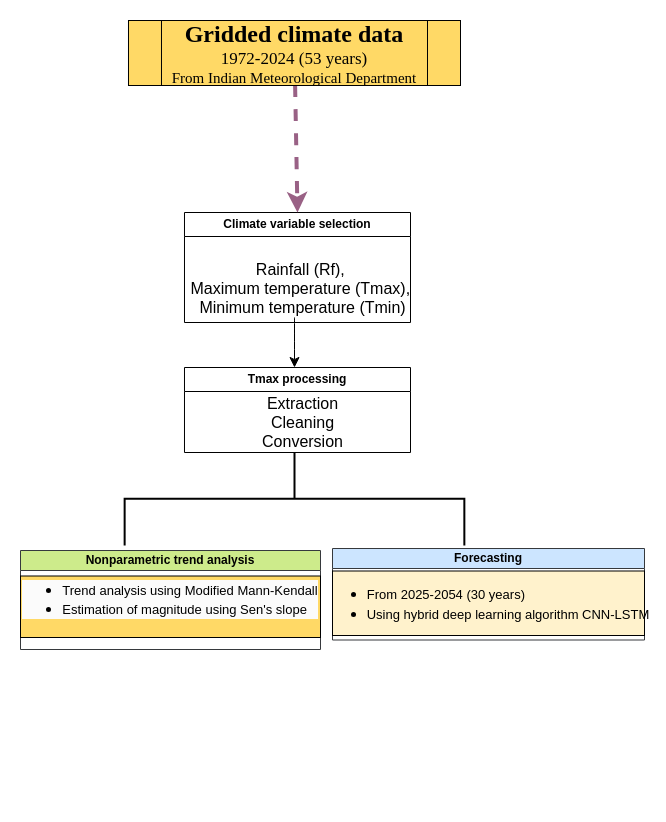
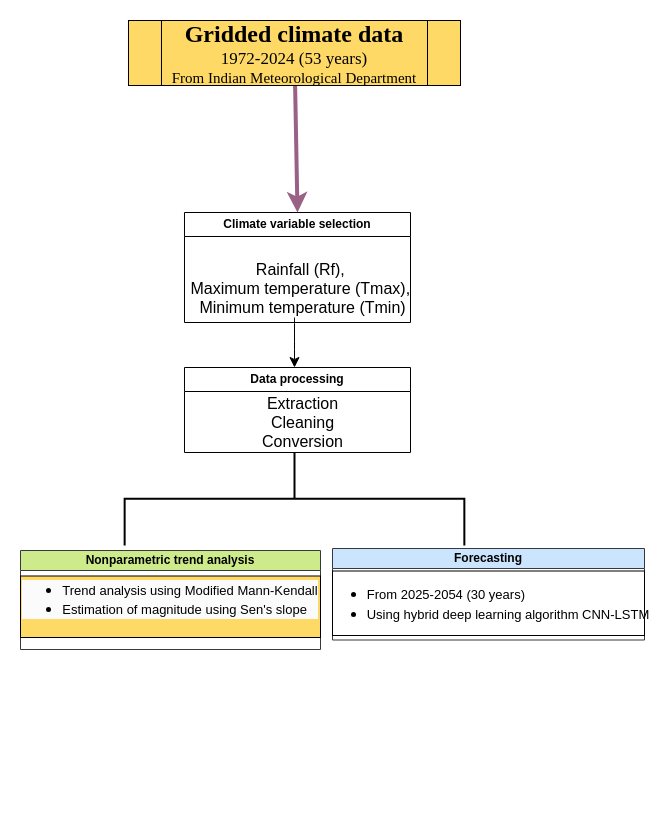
- <mxCell id="15" style="edgeStyle=none;curved=1;rounded=0;orthogonalLoop=1;jettySize=auto;html=1;entryX=0.5;entryY=0;entryDx=0;entryDy=0;fontSize=12;startSize=8;endSize=8;fillColor=#e6d0de;strokeColor=#996185;strokeWidth=4;gradientColor=#d5739d;dashed=1;" edge="1" parent="1" source="16" target="7"><mxGeometry relative="1" as="geometry" /></mxCell>
+ <mxCell id="15" style="edgeStyle=none;curved=1;rounded=0;orthogonalLoop=1;jettySize=auto;html=1;entryX=0.5;entryY=0;entryDx=0;entryDy=0;fontSize=12;startSize=8;endSize=8;fillColor=#e6d0de;strokeColor=#996185;strokeWidth=4;gradientColor=#d5739d;" edge="1" parent="1" source="16" target="7"><mxGeometry relative="1" as="geometry" /></mxCell>
- <mxCell id="13" value="Tmax processing" style="swimlane;whiteSpace=wrap;html=1;startSize=24;" vertex="1" parent="1"><mxGeometry x="183.99" y="367" width="226.01" height="85" as="geometry"><mxRectangle x="510" y="60" width="130" height="30" as="alternateBounds" /></mxGeometry></mxCell>
+ <mxCell id="13" value="Data processing" style="swimlane;whiteSpace=wrap;html=1;startSize=24;" vertex="1" parent="1"><mxGeometry x="183.99" y="367" width="226.01" height="85" as="geometry"><mxRectangle x="510" y="60" width="130" height="30" as="alternateBounds" /></mxGeometry></mxCell>
- <mxCell id="20" value="&lt;ul style=&quot;font-size: 16px; text-align: left; text-wrap-mode: nowrap;&quot;&gt;&lt;li&gt;&lt;span style=&quot;font-size: 13px; background-color: transparent; color: light-dark(rgb(0, 0, 0), rgb(255, 255, 255));&quot;&gt;From 2025-2054 (30 years)&lt;/span&gt;&lt;/li&gt;&lt;li&gt;&lt;font style=&quot;font-size: 13px; background-color: transparent; color: light-dark(rgb(0, 0, 0), rgb(255, 255, 255));&quot;&gt;Using hybrid deep learning algorithm&amp;nbsp;&lt;/font&gt;&lt;font style=&quot;font-size: 13px; background-color: transparent; color: light-dark(rgb(0, 0, 0), rgb(255, 255, 255));&quot;&gt;CNN-LSTM&lt;/font&gt;&lt;/li&gt;&lt;/ul&gt;" style="whiteSpace=wrap;html=1;fillColor=#fff2cc;" vertex="1" parent="19"><mxGeometry y="22.5" width="312" height="64.5" as="geometry" /></mxCell>
+ <mxCell id="20" value="&lt;ul style=&quot;font-size: 16px; text-align: left; text-wrap-mode: nowrap;&quot;&gt;&lt;li&gt;&lt;span style=&quot;font-size: 13px; background-color: transparent; color: light-dark(rgb(0, 0, 0), rgb(255, 255, 255));&quot;&gt;From 2025-2054 (30 years)&lt;/span&gt;&lt;/li&gt;&lt;li&gt;&lt;font style=&quot;font-size: 13px; background-color: transparent; color: light-dark(rgb(0, 0, 0), rgb(255, 255, 255));&quot;&gt;Using hybrid deep learning algorithm&amp;nbsp;&lt;/font&gt;&lt;font style=&quot;font-size: 13px; background-color: transparent; color: light-dark(rgb(0, 0, 0), rgb(255, 255, 255));&quot;&gt;CNN-LSTM&lt;/font&gt;&lt;/li&gt;&lt;/ul&gt;" style="whiteSpace=wrap;html=1;" vertex="1" parent="19"><mxGeometry y="22.5" width="312" height="64.5" as="geometry" /></mxCell>
